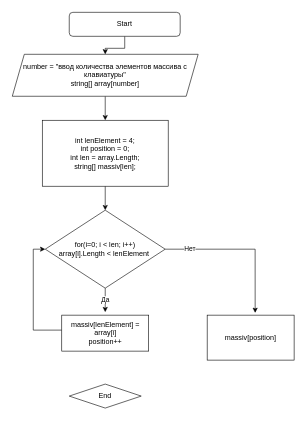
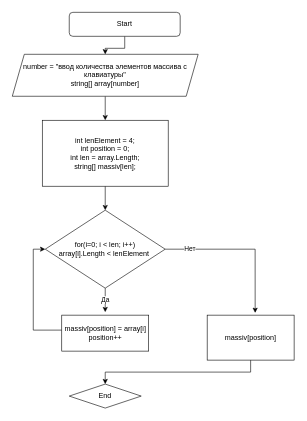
- <mxCell id="13" value="massiv[lenElement] = array[i]&lt;br&gt;position++" style="rounded=0;whiteSpace=wrap;html=1;fillStyle=auto;fillColor=#FFFFFF;" vertex="1" parent="1"><mxGeometry x="102.5" y="525" width="145" height="60" as="geometry" /></mxCell>
+ <mxCell id="13" value="massiv[position] = array[i]&lt;br&gt;position++" style="rounded=0;whiteSpace=wrap;html=1;fillStyle=auto;fillColor=#FFFFFF;" vertex="1" parent="1"><mxGeometry x="102.5" y="525" width="145" height="60" as="geometry" /></mxCell>
+ <mxCell id="14" style="edgeStyle=orthogonalEdgeStyle;rounded=0;orthogonalLoop=1;jettySize=auto;html=1;" edge="1" parent="1" source="15" target="16"><mxGeometry relative="1" as="geometry"><Array as="points"><mxPoint x="418" y="620" /><mxPoint x="175" y="620" /></Array></mxGeometry></mxCell>
